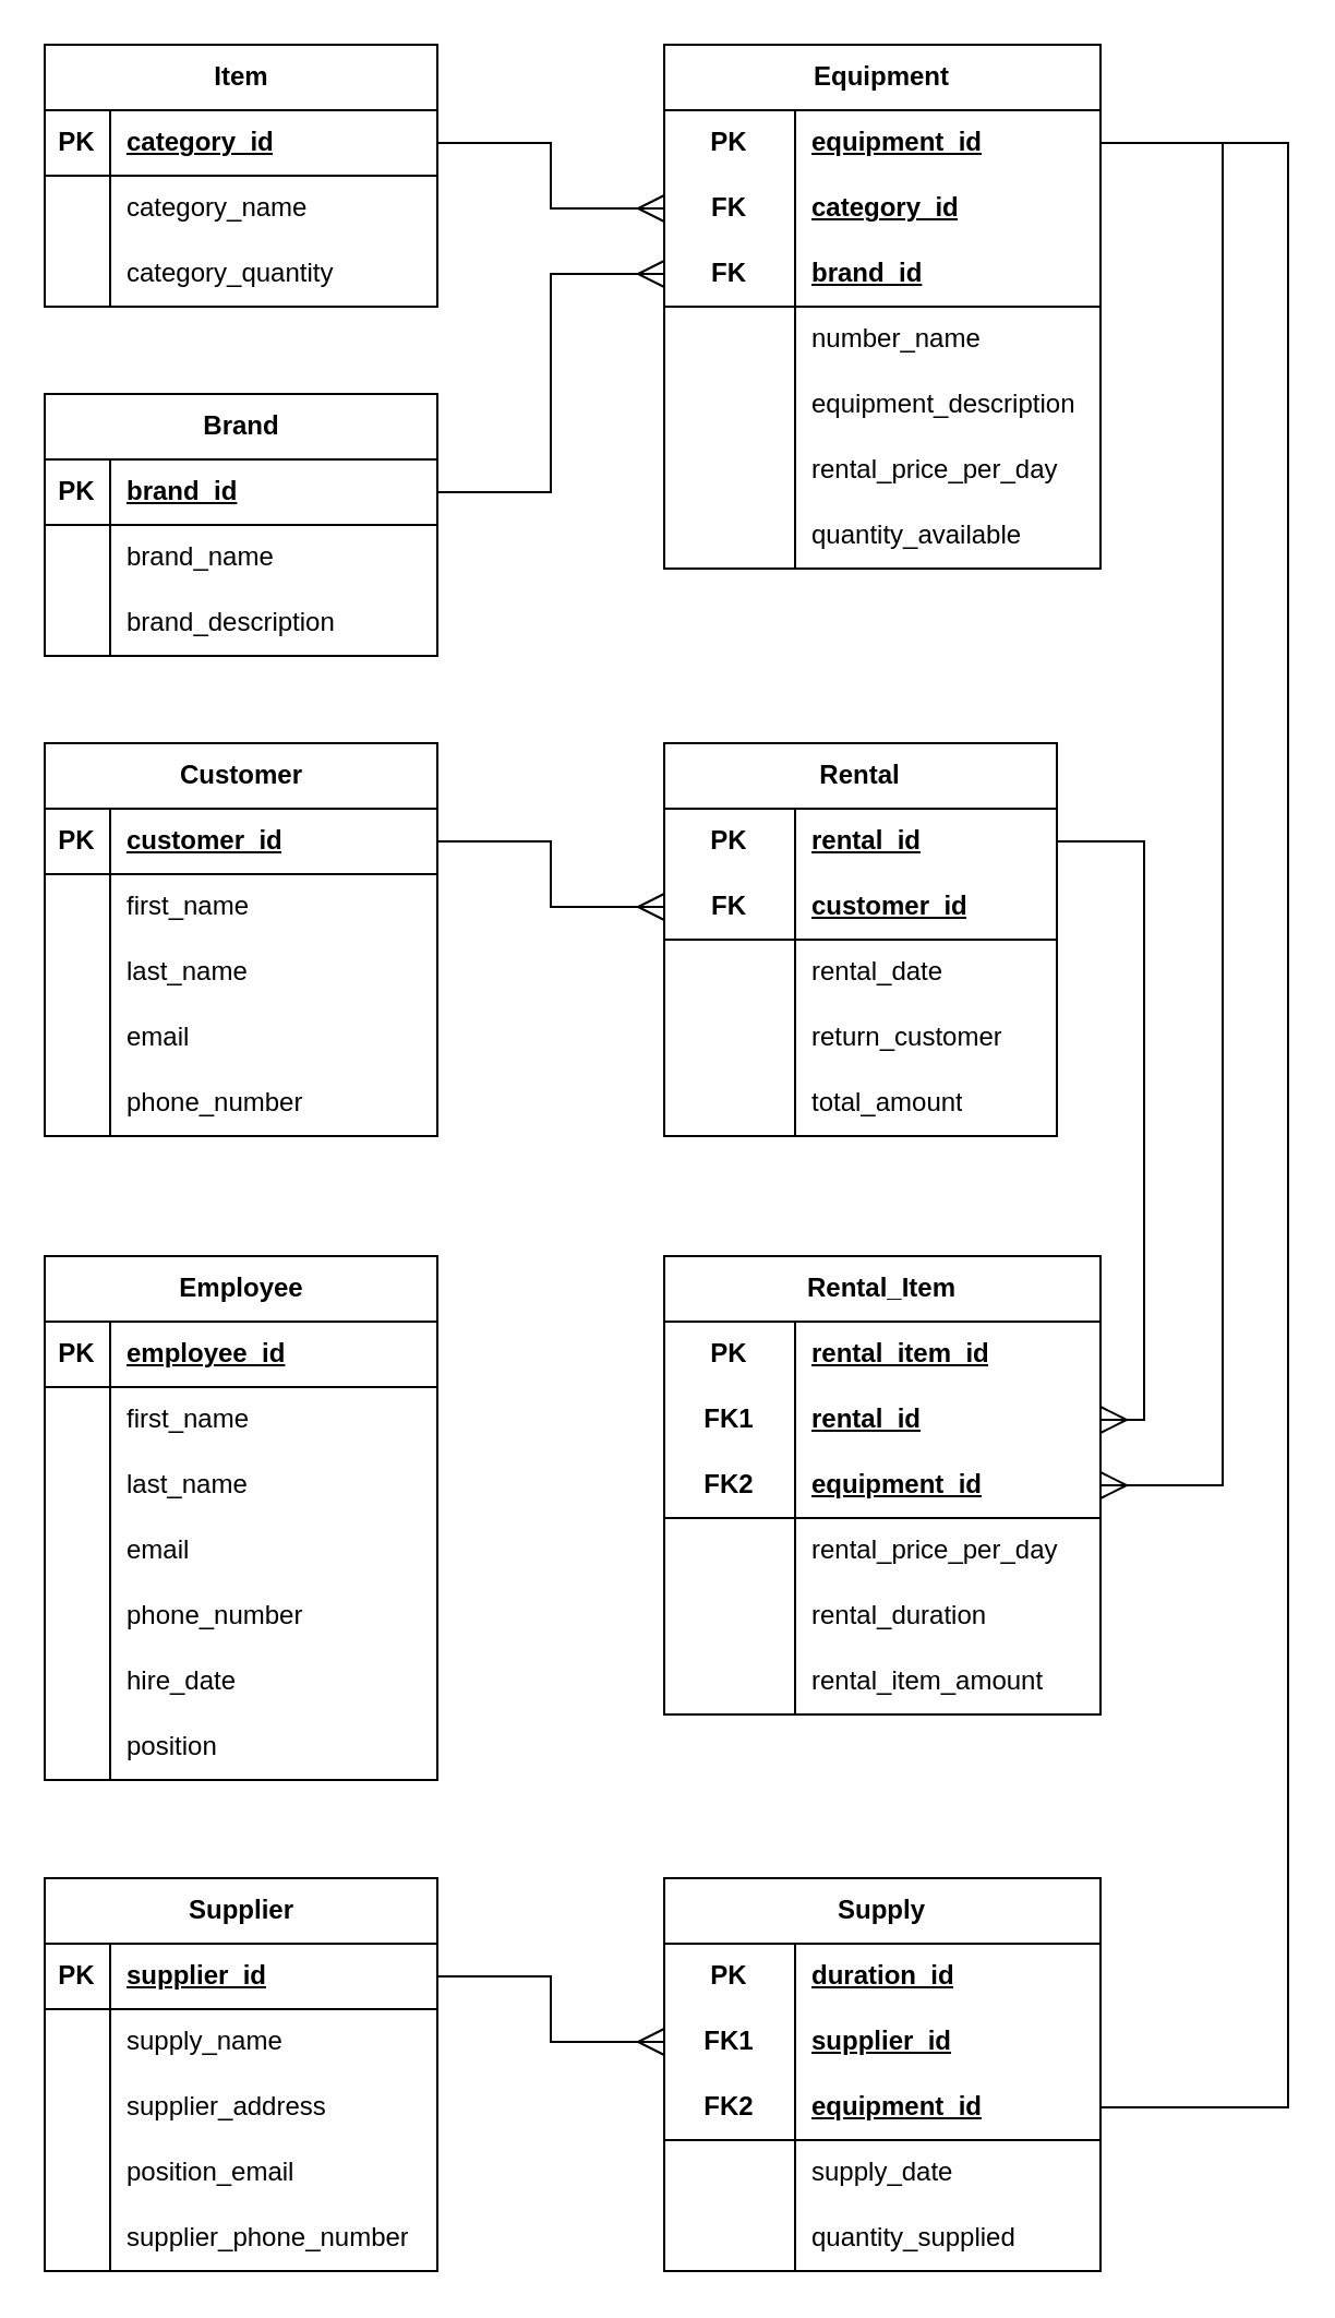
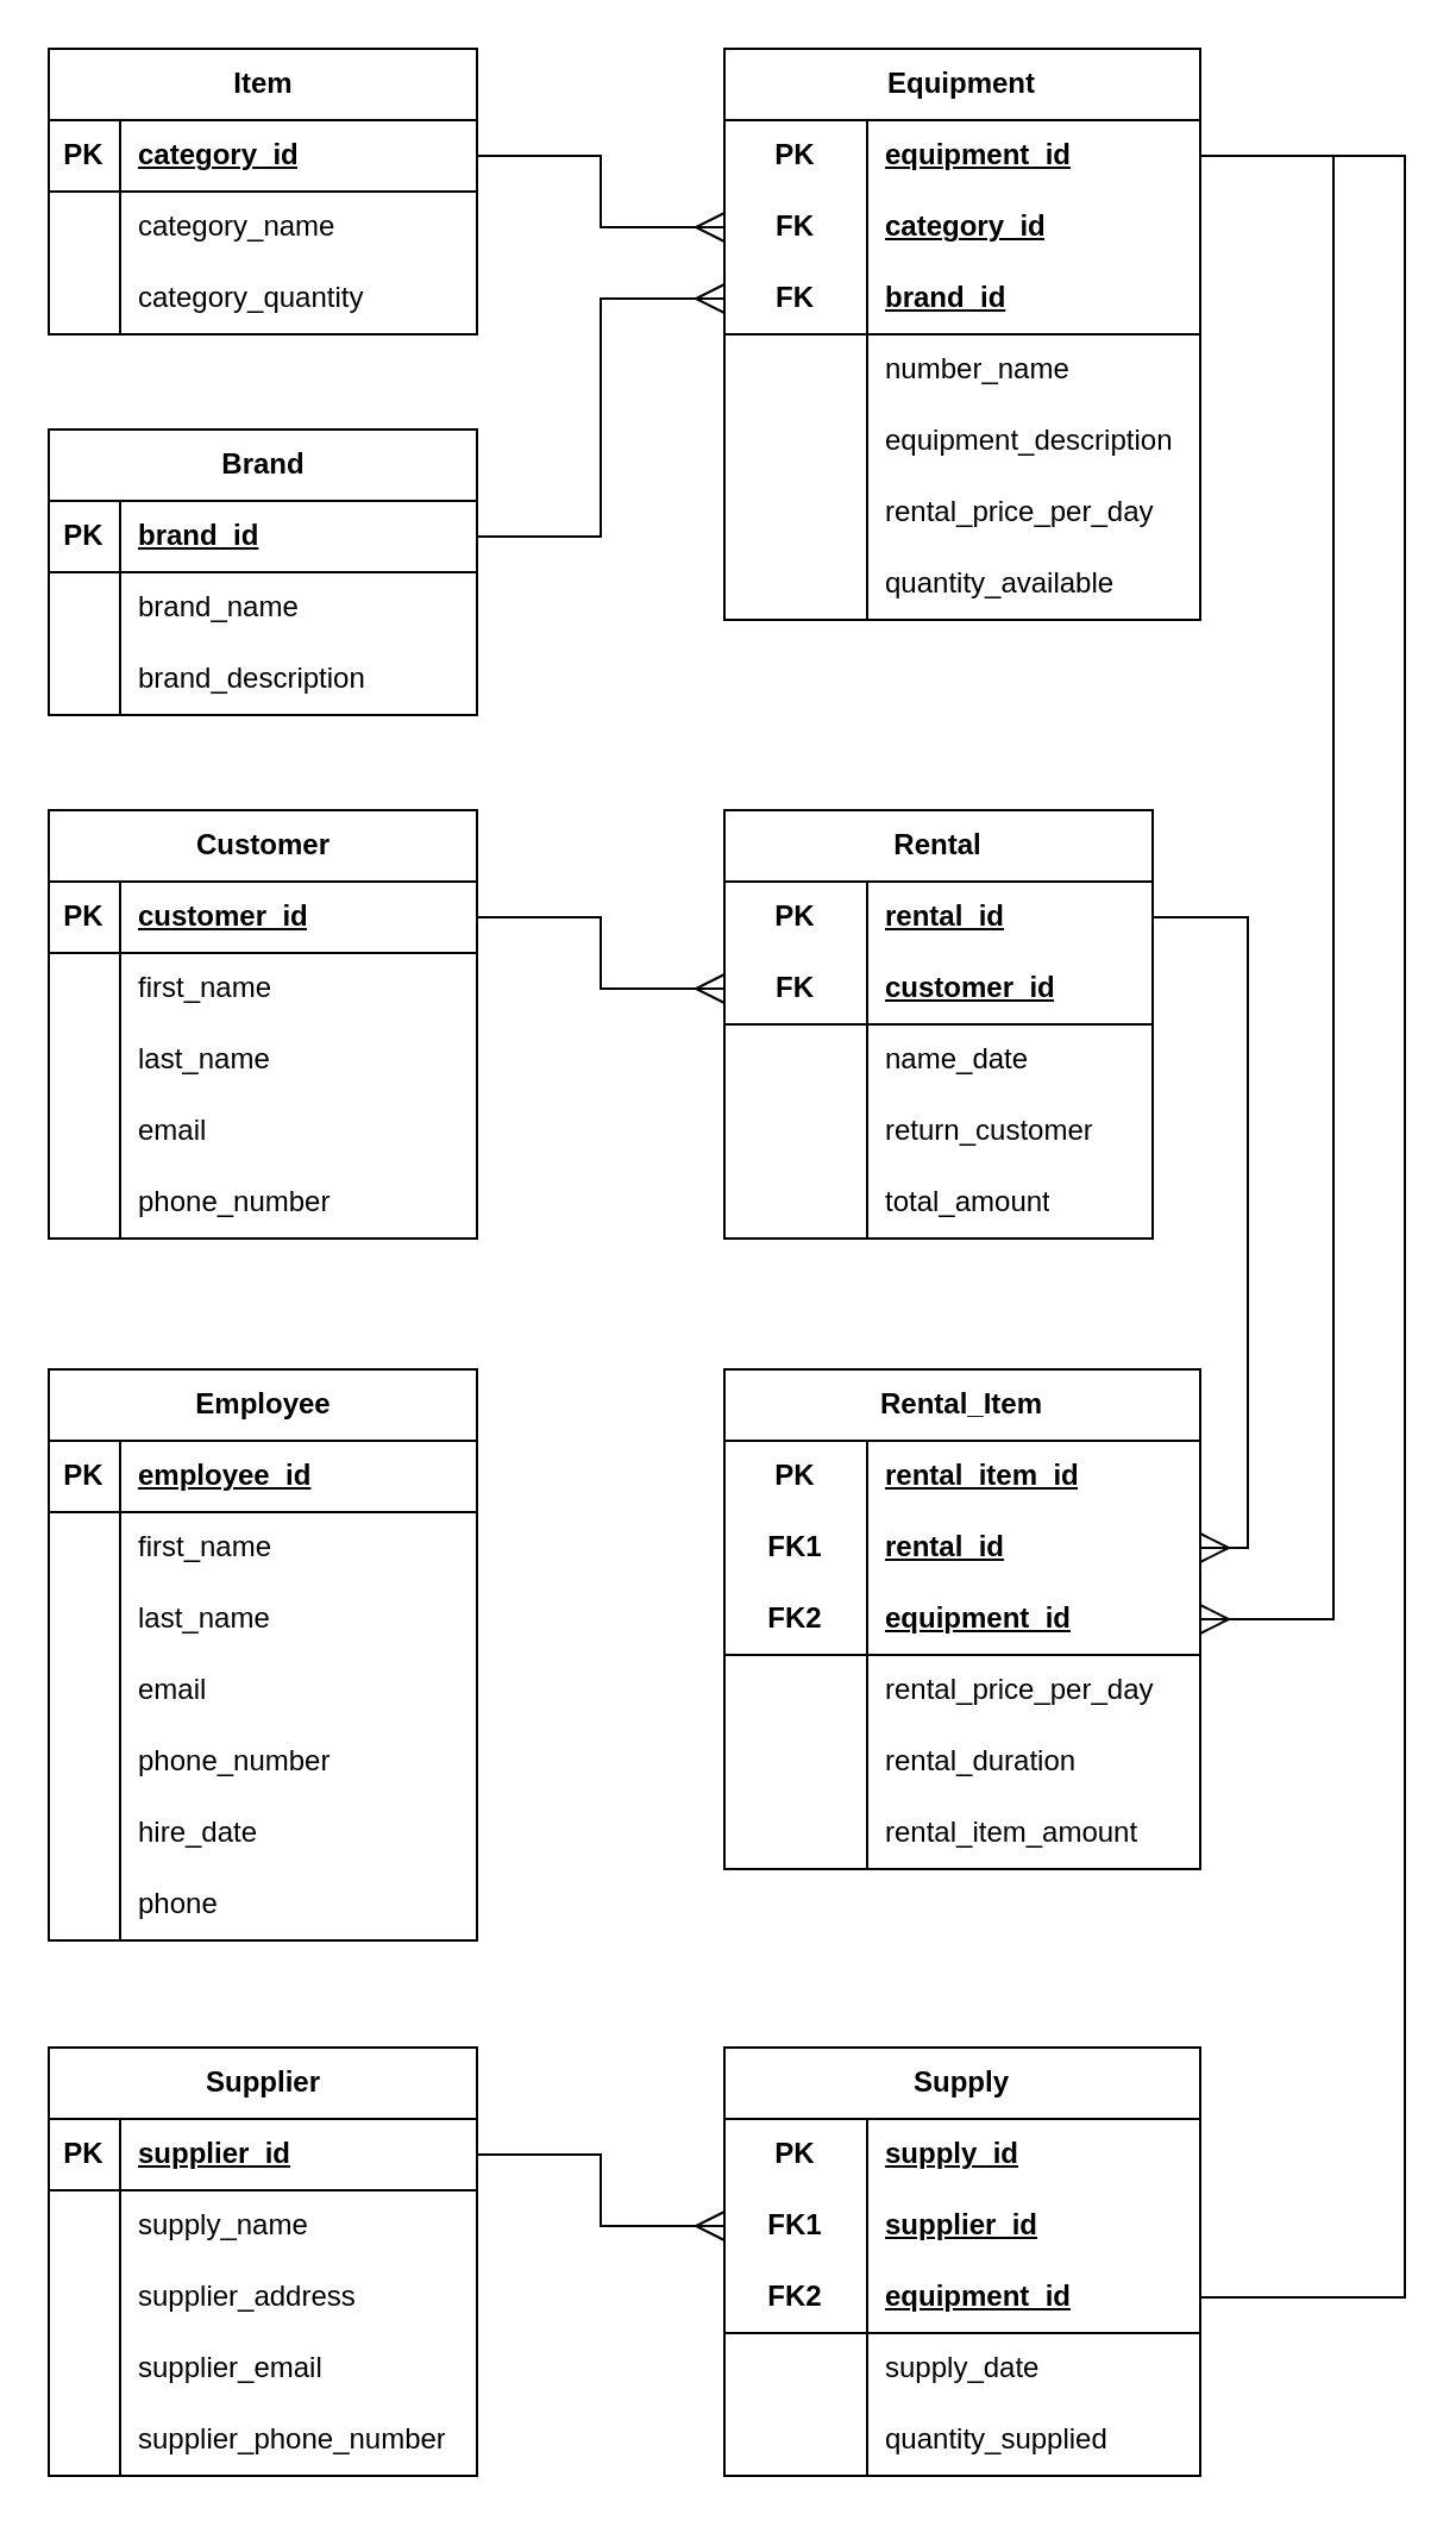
- <mxCell id="69" value="rental_date" style="shape=partialRectangle;connectable=0;fillColor=none;top=0;left=0;bottom=0;right=0;align=left;spacingLeft=6;overflow=hidden;html=1;whiteSpace=wrap;" vertex="1" parent="67"><mxGeometry x="60" width="120" height="30" as="geometry"><mxRectangle width="120" height="30" as="alternateBounds" /></mxGeometry></mxCell>
+ <mxCell id="69" value="name_date" style="shape=partialRectangle;connectable=0;fillColor=none;top=0;left=0;bottom=0;right=0;align=left;spacingLeft=6;overflow=hidden;html=1;whiteSpace=wrap;" vertex="1" parent="67"><mxGeometry x="60" width="120" height="30" as="geometry"><mxRectangle width="120" height="30" as="alternateBounds" /></mxGeometry></mxCell>
- <mxCell id="116" value="position" style="shape=partialRectangle;connectable=0;fillColor=none;top=0;left=0;bottom=0;right=0;align=left;spacingLeft=6;overflow=hidden;whiteSpace=wrap;html=1;" vertex="1" parent="114"><mxGeometry x="30" width="150" height="30" as="geometry"><mxRectangle width="150" height="30" as="alternateBounds" /></mxGeometry></mxCell>
+ <mxCell id="116" value="phone" style="shape=partialRectangle;connectable=0;fillColor=none;top=0;left=0;bottom=0;right=0;align=left;spacingLeft=6;overflow=hidden;whiteSpace=wrap;html=1;" vertex="1" parent="114"><mxGeometry x="30" width="150" height="30" as="geometry"><mxRectangle width="150" height="30" as="alternateBounds" /></mxGeometry></mxCell>
- <mxCell id="136" value="duration_id " style="shape=partialRectangle;connectable=0;fillColor=none;top=0;left=0;bottom=0;right=0;align=left;spacingLeft=6;fontStyle=5;overflow=hidden;html=1;whiteSpace=wrap;" vertex="1" parent="134"><mxGeometry x="60" width="140" height="30" as="geometry"><mxRectangle width="140" height="30" as="alternateBounds" /></mxGeometry></mxCell>
+ <mxCell id="136" value="supply_id " style="shape=partialRectangle;connectable=0;fillColor=none;top=0;left=0;bottom=0;right=0;align=left;spacingLeft=6;fontStyle=5;overflow=hidden;html=1;whiteSpace=wrap;" vertex="1" parent="134"><mxGeometry x="60" width="140" height="30" as="geometry"><mxRectangle width="140" height="30" as="alternateBounds" /></mxGeometry></mxCell>
- <mxCell id="129" value="position_email" style="shape=partialRectangle;connectable=0;fillColor=none;top=0;left=0;bottom=0;right=0;align=left;spacingLeft=6;overflow=hidden;whiteSpace=wrap;html=1;" vertex="1" parent="127"><mxGeometry x="30" width="150" height="30" as="geometry"><mxRectangle width="150" height="30" as="alternateBounds" /></mxGeometry></mxCell>
+ <mxCell id="129" value="supplier_email" style="shape=partialRectangle;connectable=0;fillColor=none;top=0;left=0;bottom=0;right=0;align=left;spacingLeft=6;overflow=hidden;whiteSpace=wrap;html=1;" vertex="1" parent="127"><mxGeometry x="30" width="150" height="30" as="geometry"><mxRectangle width="150" height="30" as="alternateBounds" /></mxGeometry></mxCell>
